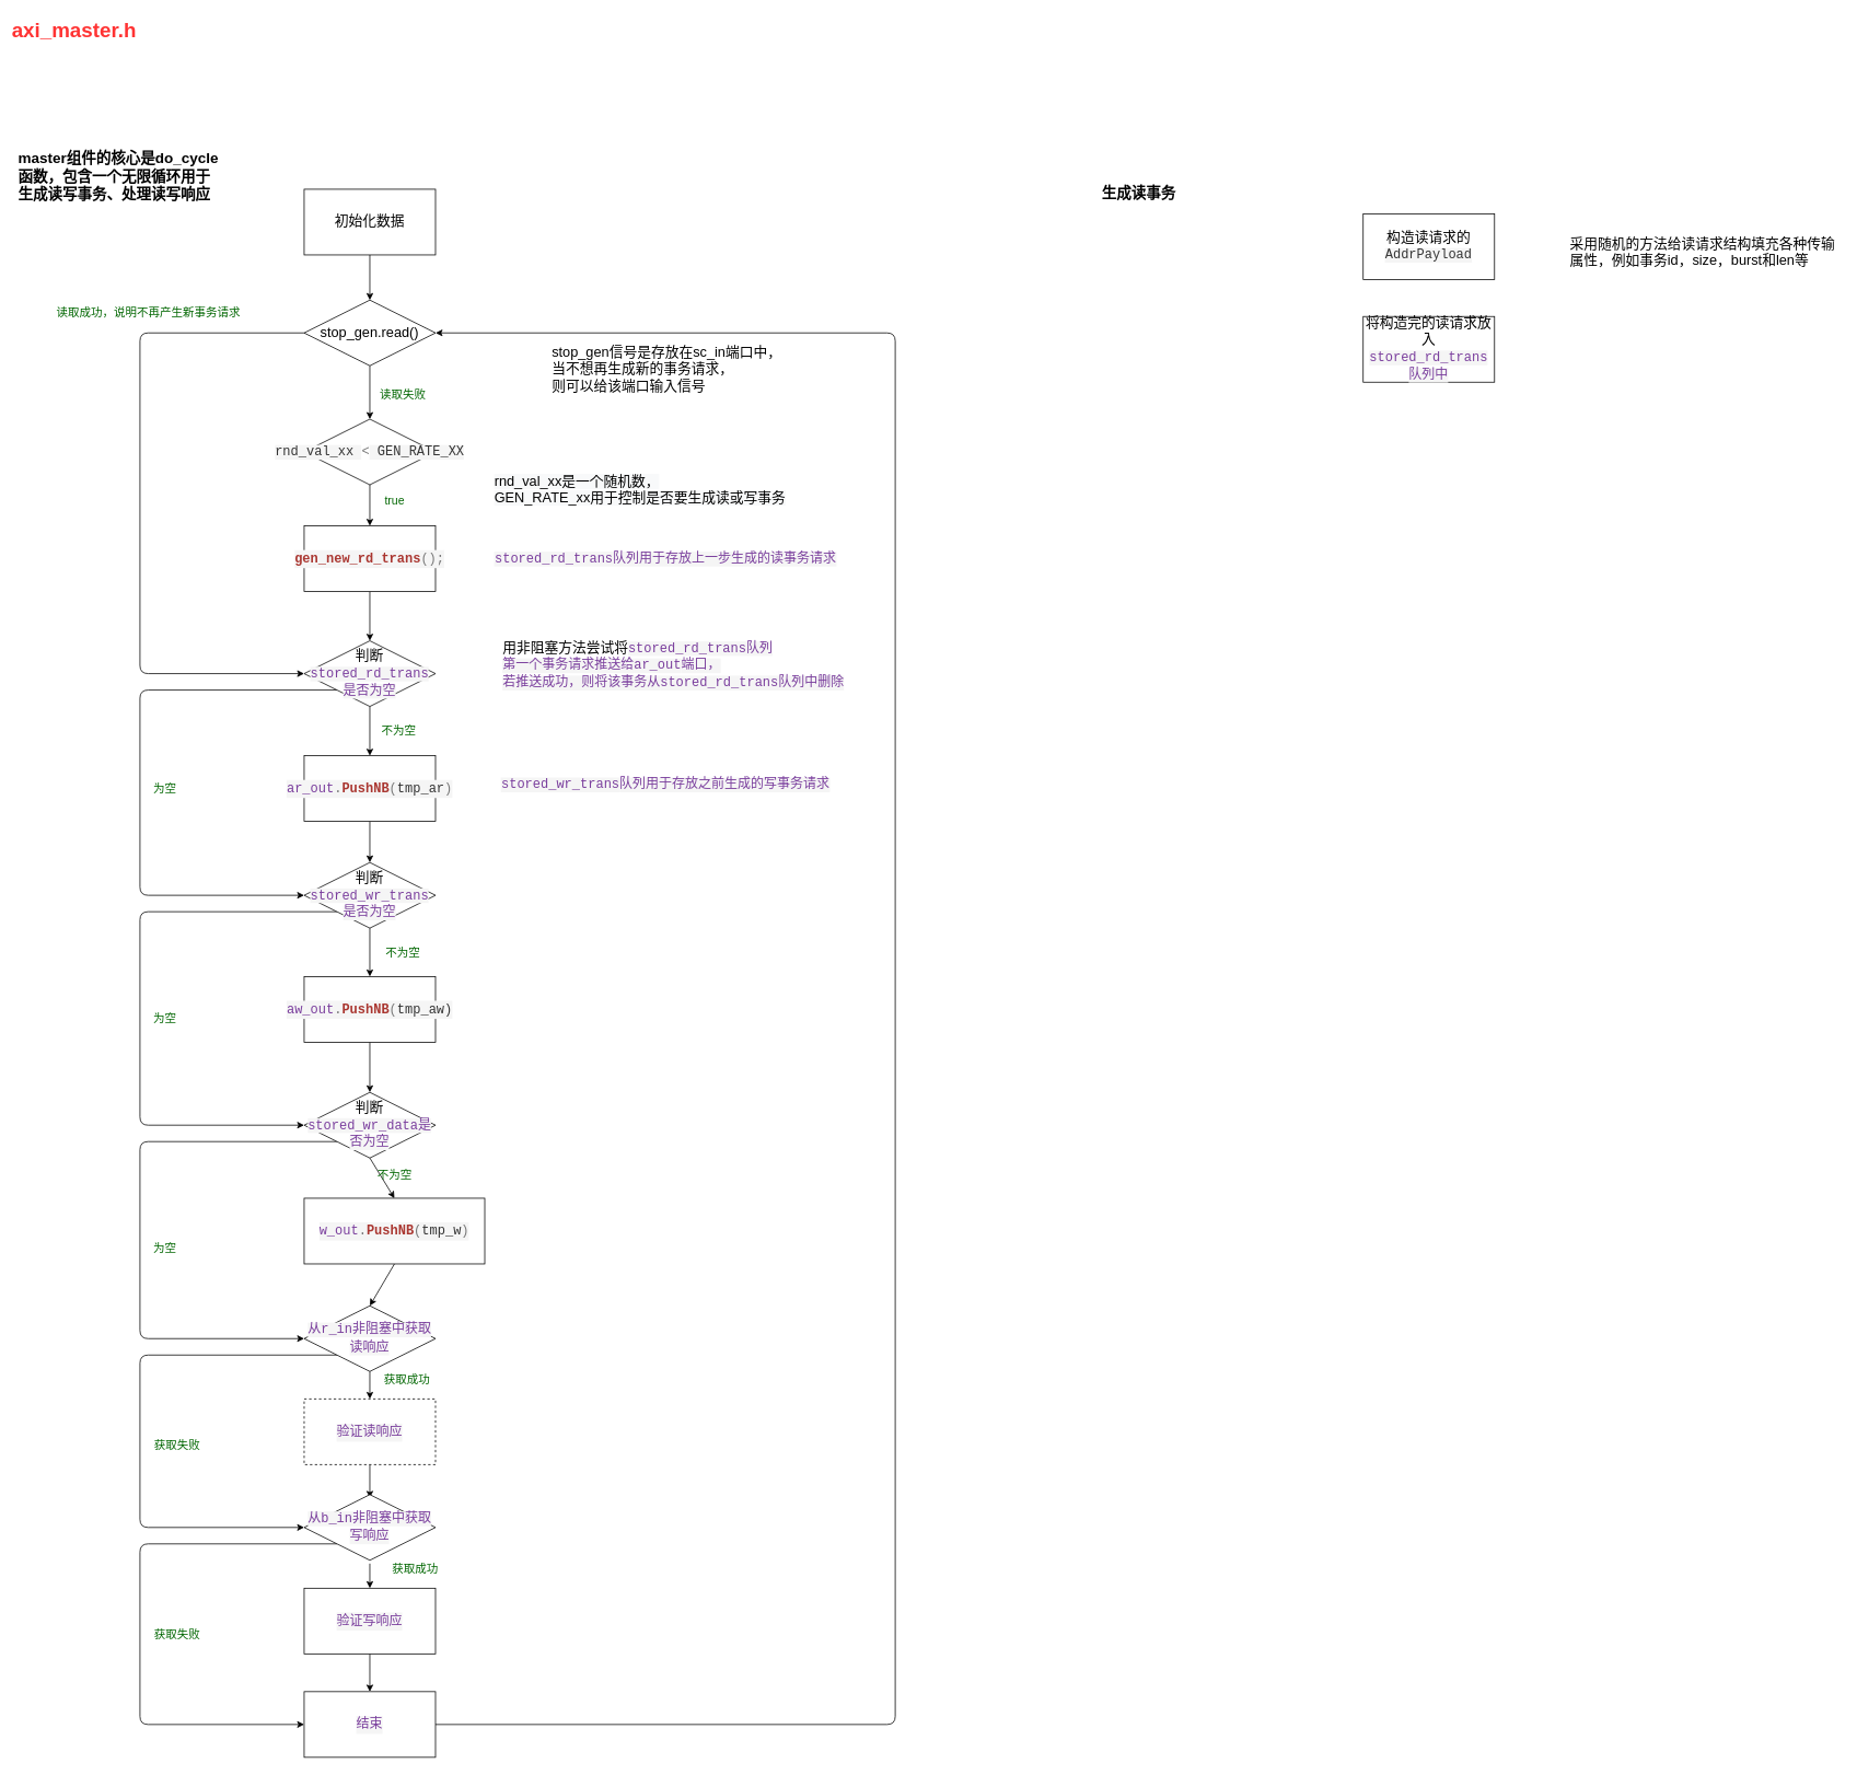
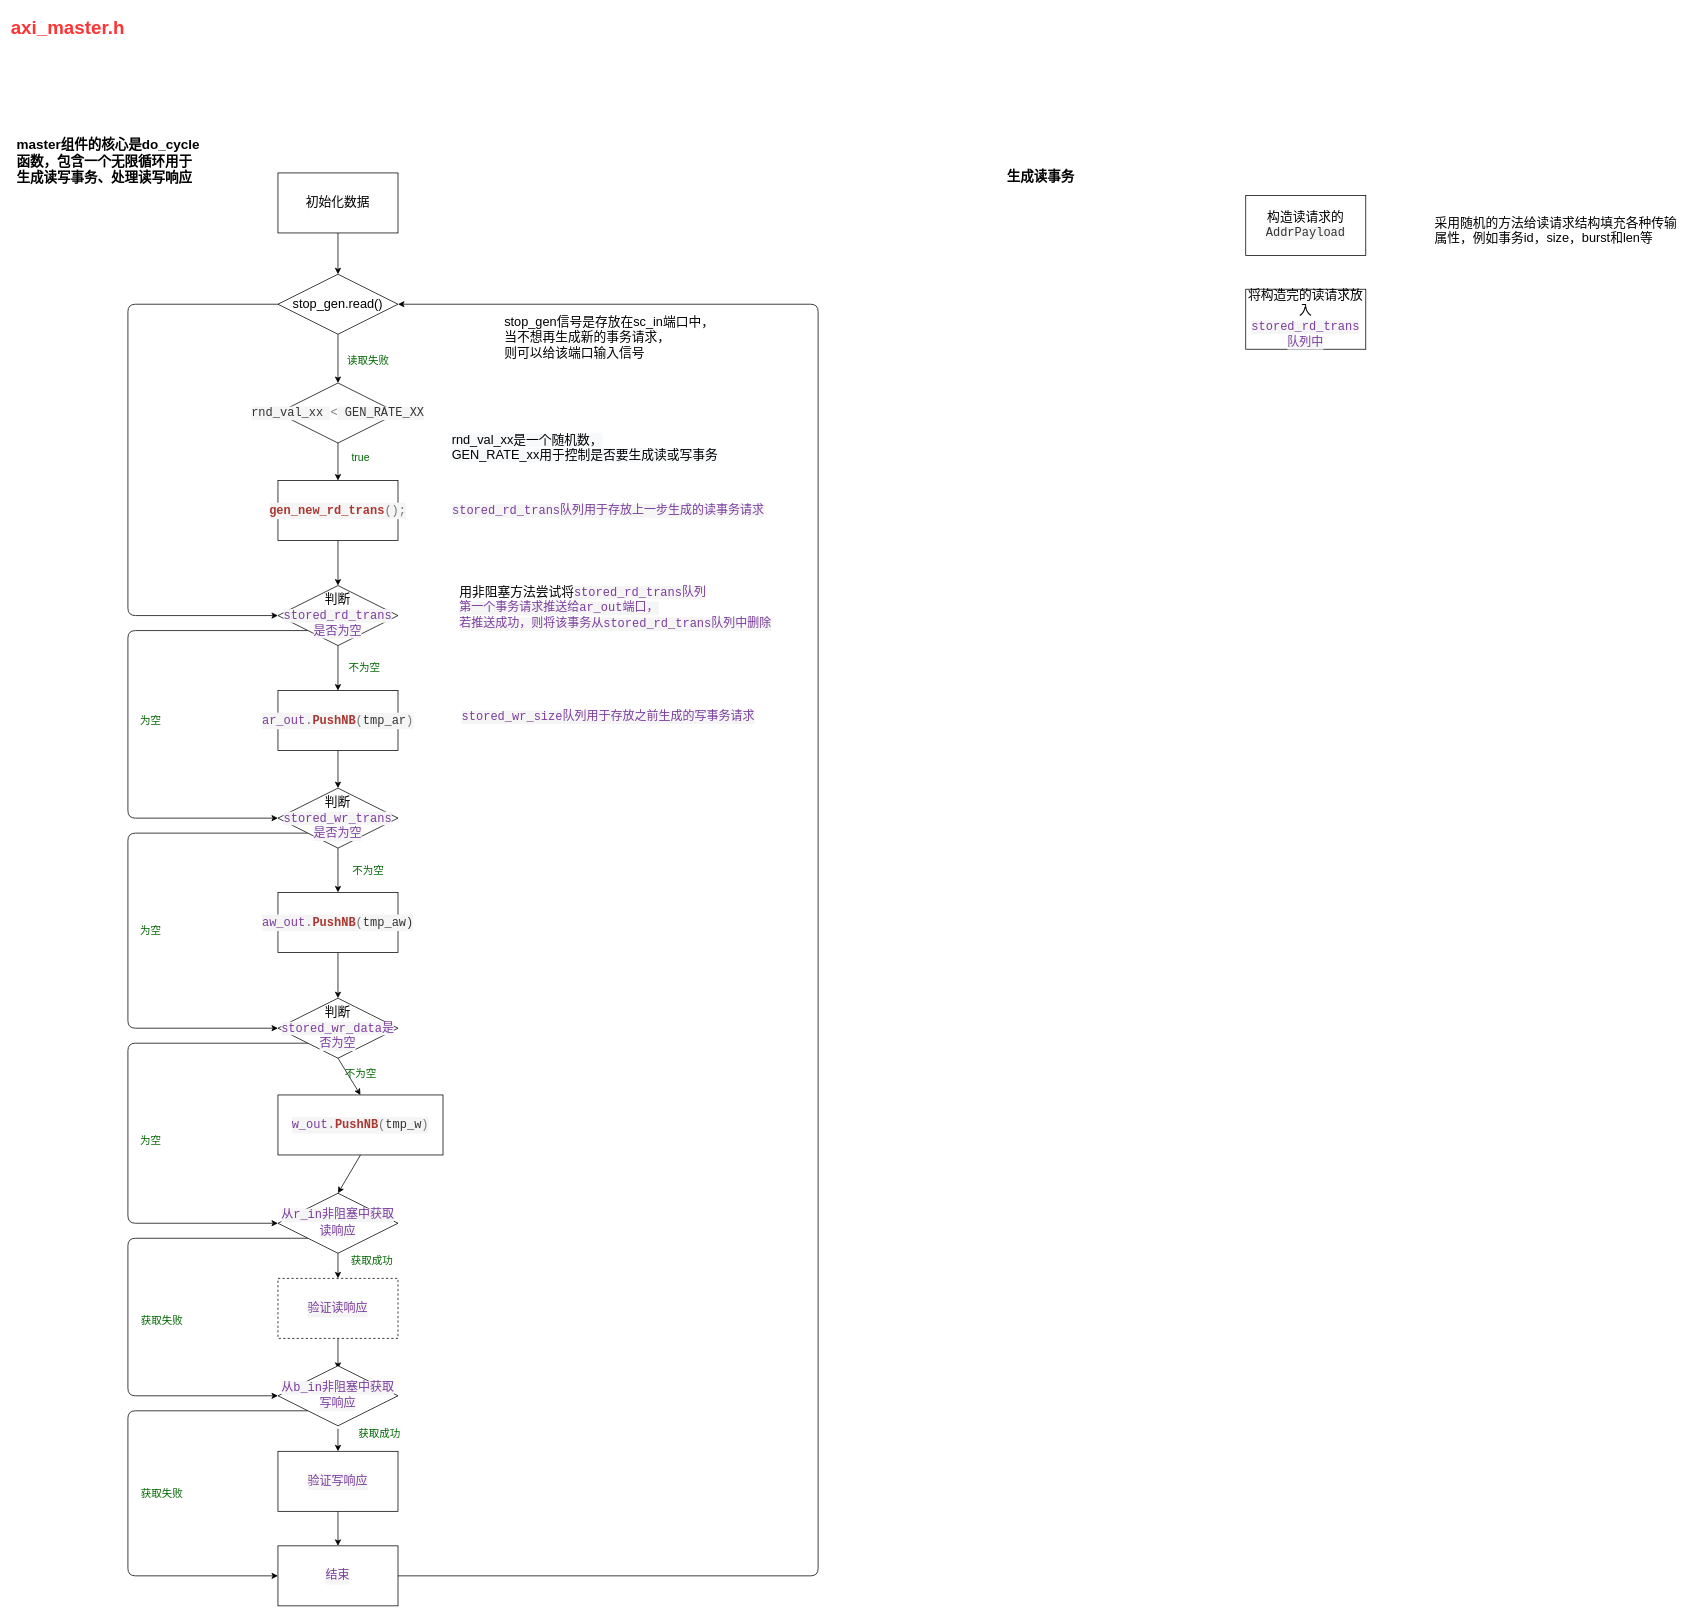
- <mxCell id="52" value="&lt;font style=&quot;font-size: 14px&quot; color=&quot;#006600&quot;&gt;读取成功，说明不再产生新事务请求&lt;/font&gt;" style="text;html=1;align=center;verticalAlign=middle;resizable=0;points=[];autosize=1;strokeColor=none;fillColor=none;fontSize=17;" vertex="1" parent="1"><mxGeometry x="60" y="365" width="240" height="30" as="geometry" /></mxCell>
- <mxCell id="13" value="&lt;span style=&quot;color: rgb(122 , 62 , 157) ; font-family: &amp;#34;consolas&amp;#34; , &amp;#34;courier new&amp;#34; , monospace ; font-size: 16px ; background-color: rgb(245 , 245 , 245)&quot;&gt;stored_wr_trans&lt;/span&gt;&lt;span style=&quot;color: rgb(122 , 62 , 157) ; font-family: &amp;#34;consolas&amp;#34; , &amp;#34;courier new&amp;#34; , monospace ; font-size: 16px ; text-align: left ; background-color: rgb(245 , 245 , 245)&quot;&gt;队列用于存放之前生成的写事务请求&lt;/span&gt;" style="text;html=1;align=center;verticalAlign=middle;resizable=0;points=[];autosize=1;strokeColor=none;fillColor=none;fontSize=17;" vertex="1" parent="1"><mxGeometry x="610" y="940" width="400" height="30" as="geometry" /></mxCell>
+ <mxCell id="13" value="&lt;span style=&quot;color: rgb(122 , 62 , 157) ; font-family: &amp;#34;consolas&amp;#34; , &amp;#34;courier new&amp;#34; , monospace ; font-size: 16px ; background-color: rgb(245 , 245 , 245)&quot;&gt;stored_wr_size&lt;/span&gt;&lt;span style=&quot;color: rgb(122 , 62 , 157) ; font-family: &amp;#34;consolas&amp;#34; , &amp;#34;courier new&amp;#34; , monospace ; font-size: 16px ; text-align: left ; background-color: rgb(245 , 245 , 245)&quot;&gt;队列用于存放之前生成的写事务请求&lt;/span&gt;" style="text;html=1;align=center;verticalAlign=middle;resizable=0;points=[];autosize=1;strokeColor=none;fillColor=none;fontSize=17;" vertex="1" parent="1"><mxGeometry x="610" y="940" width="400" height="30" as="geometry" /></mxCell>
